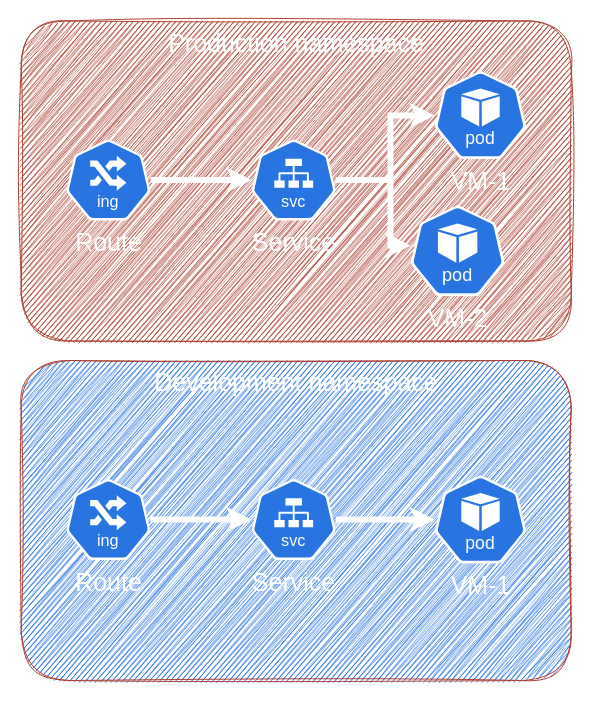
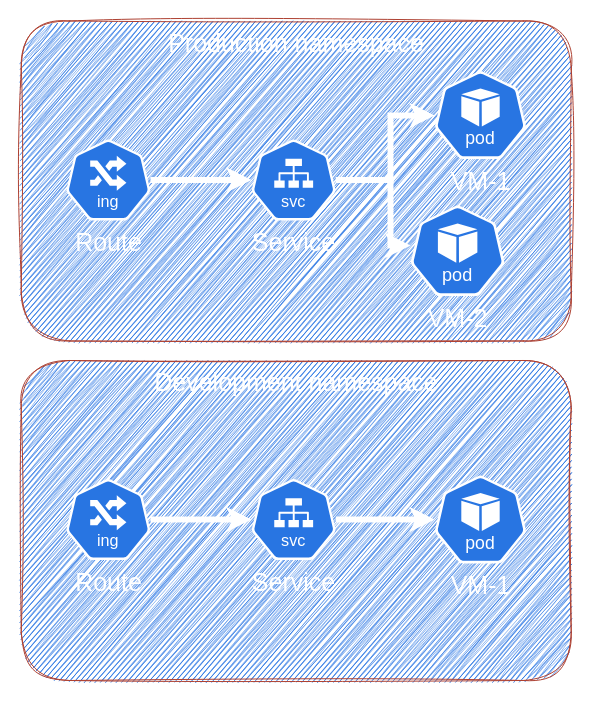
- <mxCell id="2" value="&lt;font style=&quot;font-size: 25px;&quot;&gt;Production namespace&lt;/font&gt;" style="rounded=1;whiteSpace=wrap;html=1;shadow=0;glass=0;fillColor=#AE4132;strokeColor=#ae4132;sketch=1;curveFitting=1;jiggle=2;verticalAlign=top;strokeWidth=1;labelBackgroundColor=none;fontSize=15;fontColor=#FFFFFF;fillStyle=zigzag;" parent="1" vertex="1"><mxGeometry x="20.725" y="20.5" width="550" height="320" as="geometry" /></mxCell>
+ <mxCell id="2" value="&lt;font style=&quot;font-size: 25px;&quot;&gt;Production namespace&lt;/font&gt;" style="rounded=1;whiteSpace=wrap;html=1;shadow=0;glass=0;fillColor=#2875e2;strokeColor=#ae4132;sketch=1;curveFitting=1;jiggle=2;verticalAlign=top;strokeWidth=1;labelBackgroundColor=none;fontSize=15;fontColor=#FFFFFF;fillStyle=zigzag;" parent="1" vertex="1"><mxGeometry x="20.725" y="20.5" width="550" height="320" as="geometry" /></mxCell>
